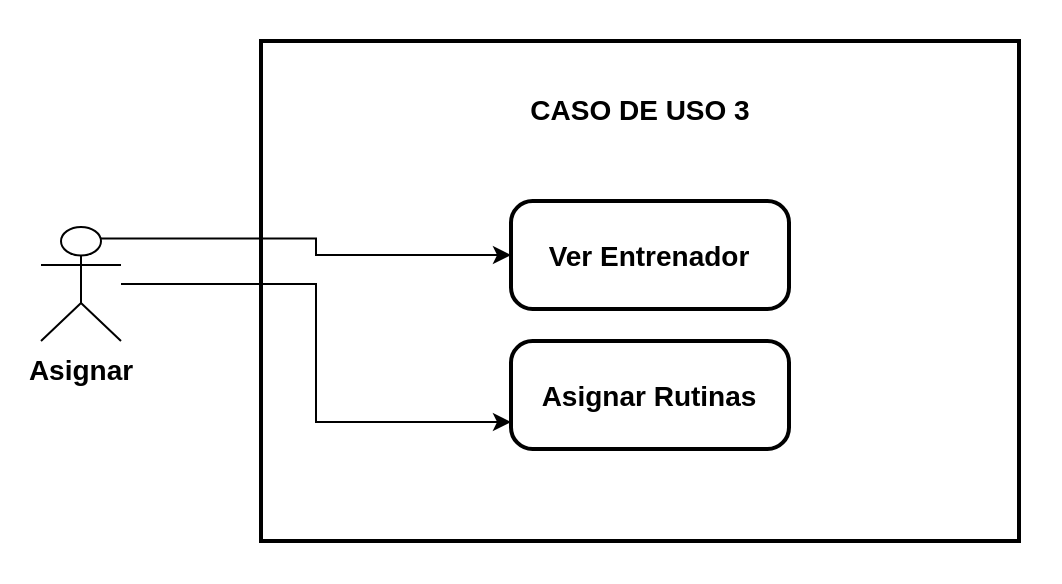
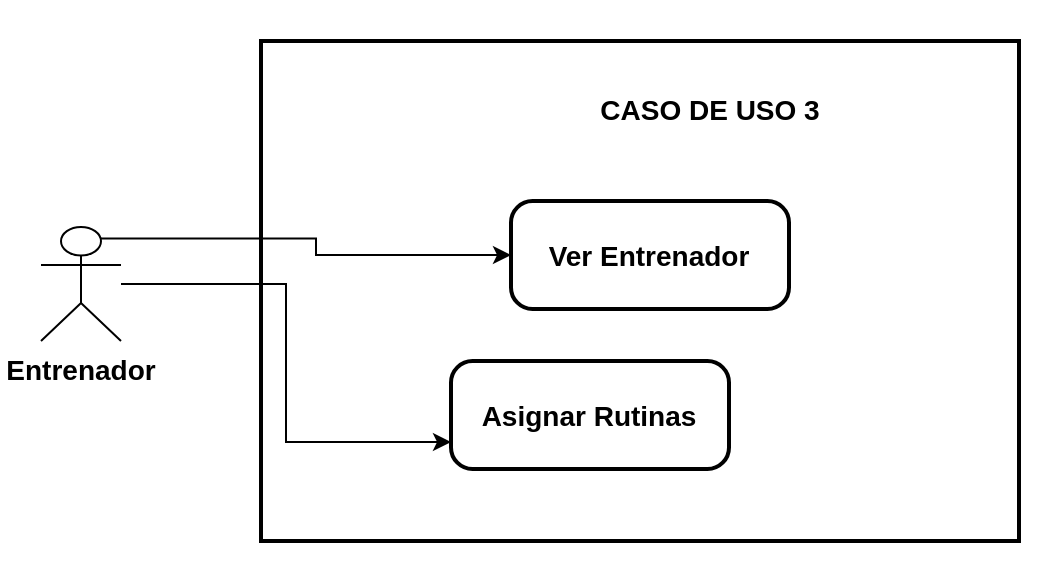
- <mxCell id="8" value="&lt;span class=&quot;MsoPlaceholderText&quot;&gt;&lt;span style=&quot;&quot; lang=&quot;ES-TRAD&quot;&gt;&lt;font face=&quot;Helvetica&quot; style=&quot;font-size: 14px;&quot;&gt;&lt;b style=&quot;&quot;&gt;CASO DE USO 3&lt;/b&gt;&lt;/font&gt;&lt;/span&gt;&lt;/span&gt;" style="text;html=1;align=center;verticalAlign=middle;whiteSpace=wrap;rounded=0;" vertex="1" parent="1"><mxGeometry x="244.5" y="30" width="150" height="50" as="geometry" /></mxCell>
+ <mxCell id="8" value="&lt;span class=&quot;MsoPlaceholderText&quot;&gt;&lt;span style=&quot;&quot; lang=&quot;ES-TRAD&quot;&gt;&lt;font face=&quot;Helvetica&quot; style=&quot;font-size: 14px;&quot;&gt;&lt;b style=&quot;&quot;&gt;CASO DE USO 3&lt;/b&gt;&lt;/font&gt;&lt;/span&gt;&lt;/span&gt;" style="text;html=1;align=center;verticalAlign=middle;whiteSpace=wrap;rounded=0;" vertex="1" parent="1"><mxGeometry x="279.5" y="30" width="150" height="50" as="geometry" /></mxCell>
- <mxCell id="5" value="&lt;font style=&quot;font-size: 14px;&quot;&gt;&lt;b&gt;Asignar&lt;/b&gt;&lt;/font&gt;" style="shape=umlActor;verticalLabelPosition=bottom;verticalAlign=top;html=1;outlineConnect=0;" vertex="1" parent="1"><mxGeometry x="20" y="113" width="40" height="57" as="geometry" /></mxCell>
+ <mxCell id="5" value="&lt;font style=&quot;font-size: 14px;&quot;&gt;&lt;b&gt;Entrenador&lt;/b&gt;&lt;/font&gt;" style="shape=umlActor;verticalLabelPosition=bottom;verticalAlign=top;html=1;outlineConnect=0;" vertex="1" parent="1"><mxGeometry x="20" y="113" width="40" height="57" as="geometry" /></mxCell>
- <mxCell id="6" value="Asignar Rutinas" style="rounded=1;arcSize=20;strokeWidth=2;fontSize=14;fontStyle=1" vertex="1" parent="1"><mxGeometry x="255" y="170" width="139" height="54" as="geometry" /></mxCell>
+ <mxCell id="6" value="Asignar Rutinas" style="rounded=1;arcSize=20;strokeWidth=2;fontSize=14;fontStyle=1" vertex="1" parent="1"><mxGeometry x="225" y="180" width="139" height="54" as="geometry" /></mxCell>
